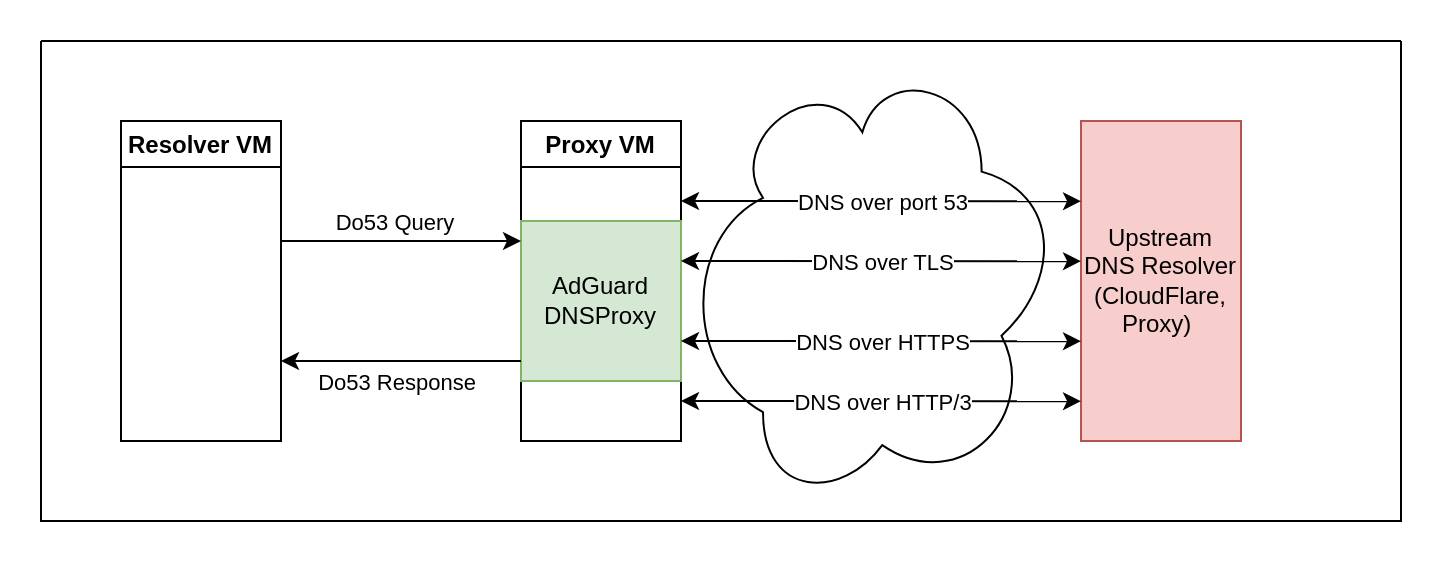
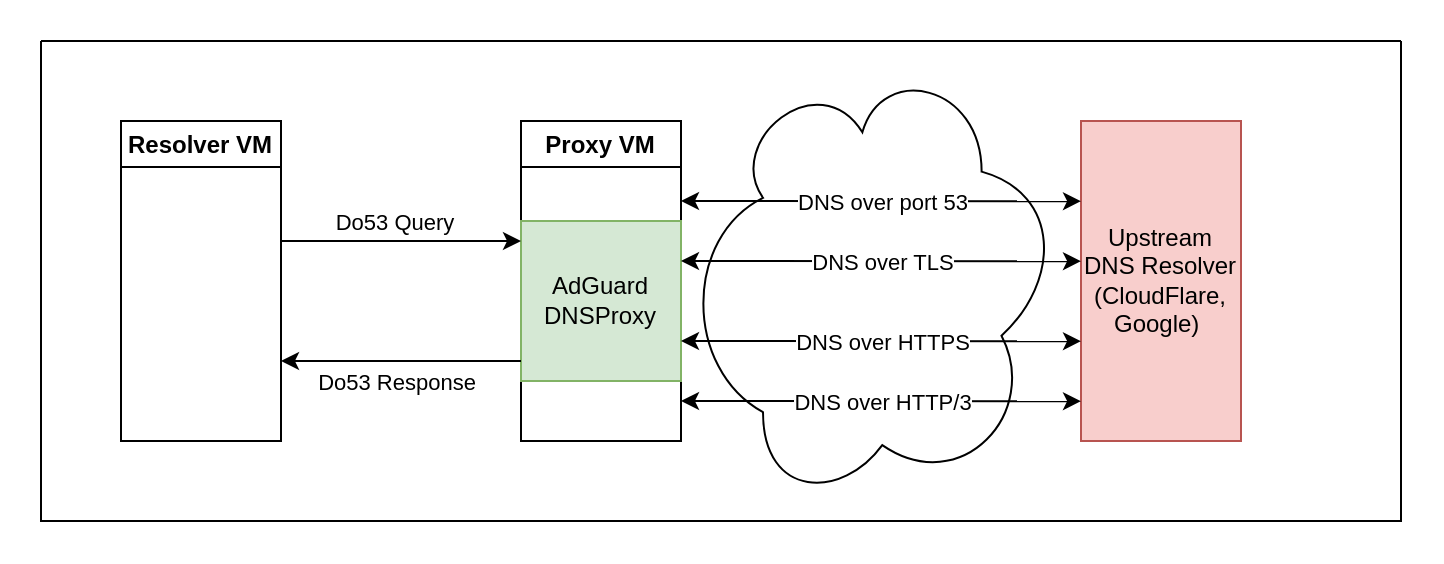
- <mxCell id="4" value="Upstream&lt;br&gt;DNS Resolver&lt;br&gt;(CloudFlare, Proxy)&amp;nbsp;" style="rounded=0;whiteSpace=wrap;html=1;fillColor=#f8cecc;strokeColor=#b85450;" parent="2" vertex="1"><mxGeometry x="520" y="40" width="80" height="160" as="geometry" /></mxCell>
+ <mxCell id="4" value="Upstream&lt;br&gt;DNS Resolver&lt;br&gt;(CloudFlare, Google)&amp;nbsp;" style="rounded=0;whiteSpace=wrap;html=1;fillColor=#f8cecc;strokeColor=#b85450;" parent="2" vertex="1"><mxGeometry x="520" y="40" width="80" height="160" as="geometry" /></mxCell>
